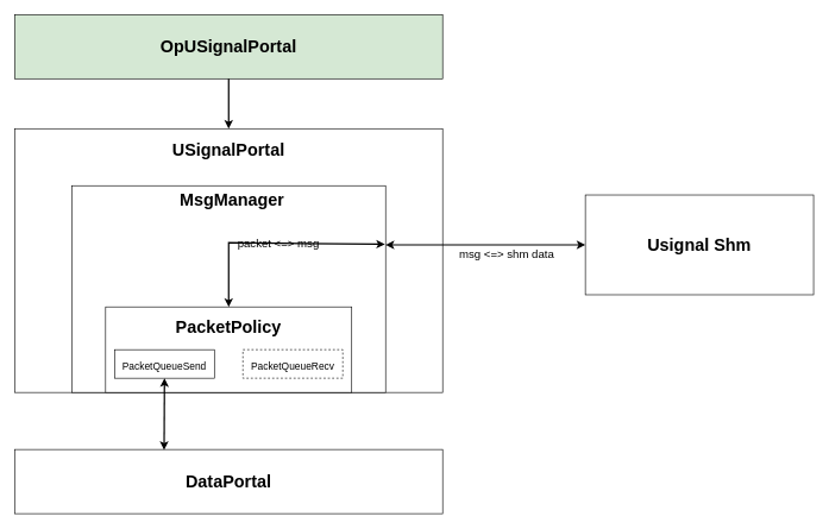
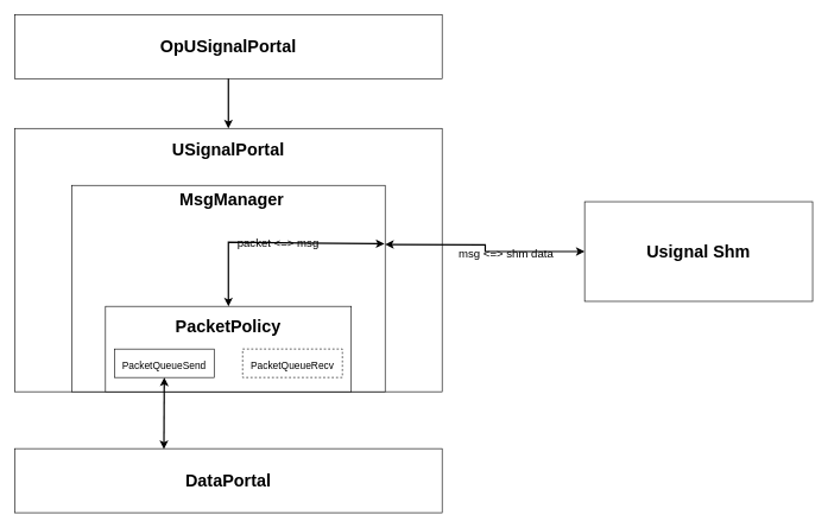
- <mxCell id="7" value="&lt;h1 style=&quot;text-align: left;&quot;&gt;OpUSignalPortal&lt;/h1&gt;" style="rounded=0;whiteSpace=wrap;html=1;fillColor=#d5e8d4;" parent="1" vertex="1"><mxGeometry x="20" y="20" width="600" height="90" as="geometry" /></mxCell>
+ <mxCell id="7" value="&lt;h1 style=&quot;text-align: left;&quot;&gt;OpUSignalPortal&lt;/h1&gt;" style="rounded=0;whiteSpace=wrap;html=1;" parent="1" vertex="1"><mxGeometry x="20" y="20" width="600" height="90" as="geometry" /></mxCell>
- <mxCell id="15" value="&lt;b&gt;Usignal Shm&lt;/b&gt;" style="rounded=0;whiteSpace=wrap;html=1;fontFamily=Helvetica;fontSize=24;" parent="1" vertex="1"><mxGeometry x="820" y="273" width="320" height="140" as="geometry" /></mxCell>
+ <mxCell id="15" value="&lt;b&gt;Usignal Shm&lt;/b&gt;" style="rounded=0;whiteSpace=wrap;html=1;fontFamily=Helvetica;fontSize=24;" parent="1" vertex="1"><mxGeometry x="820" y="283" width="320" height="140" as="geometry" /></mxCell>
